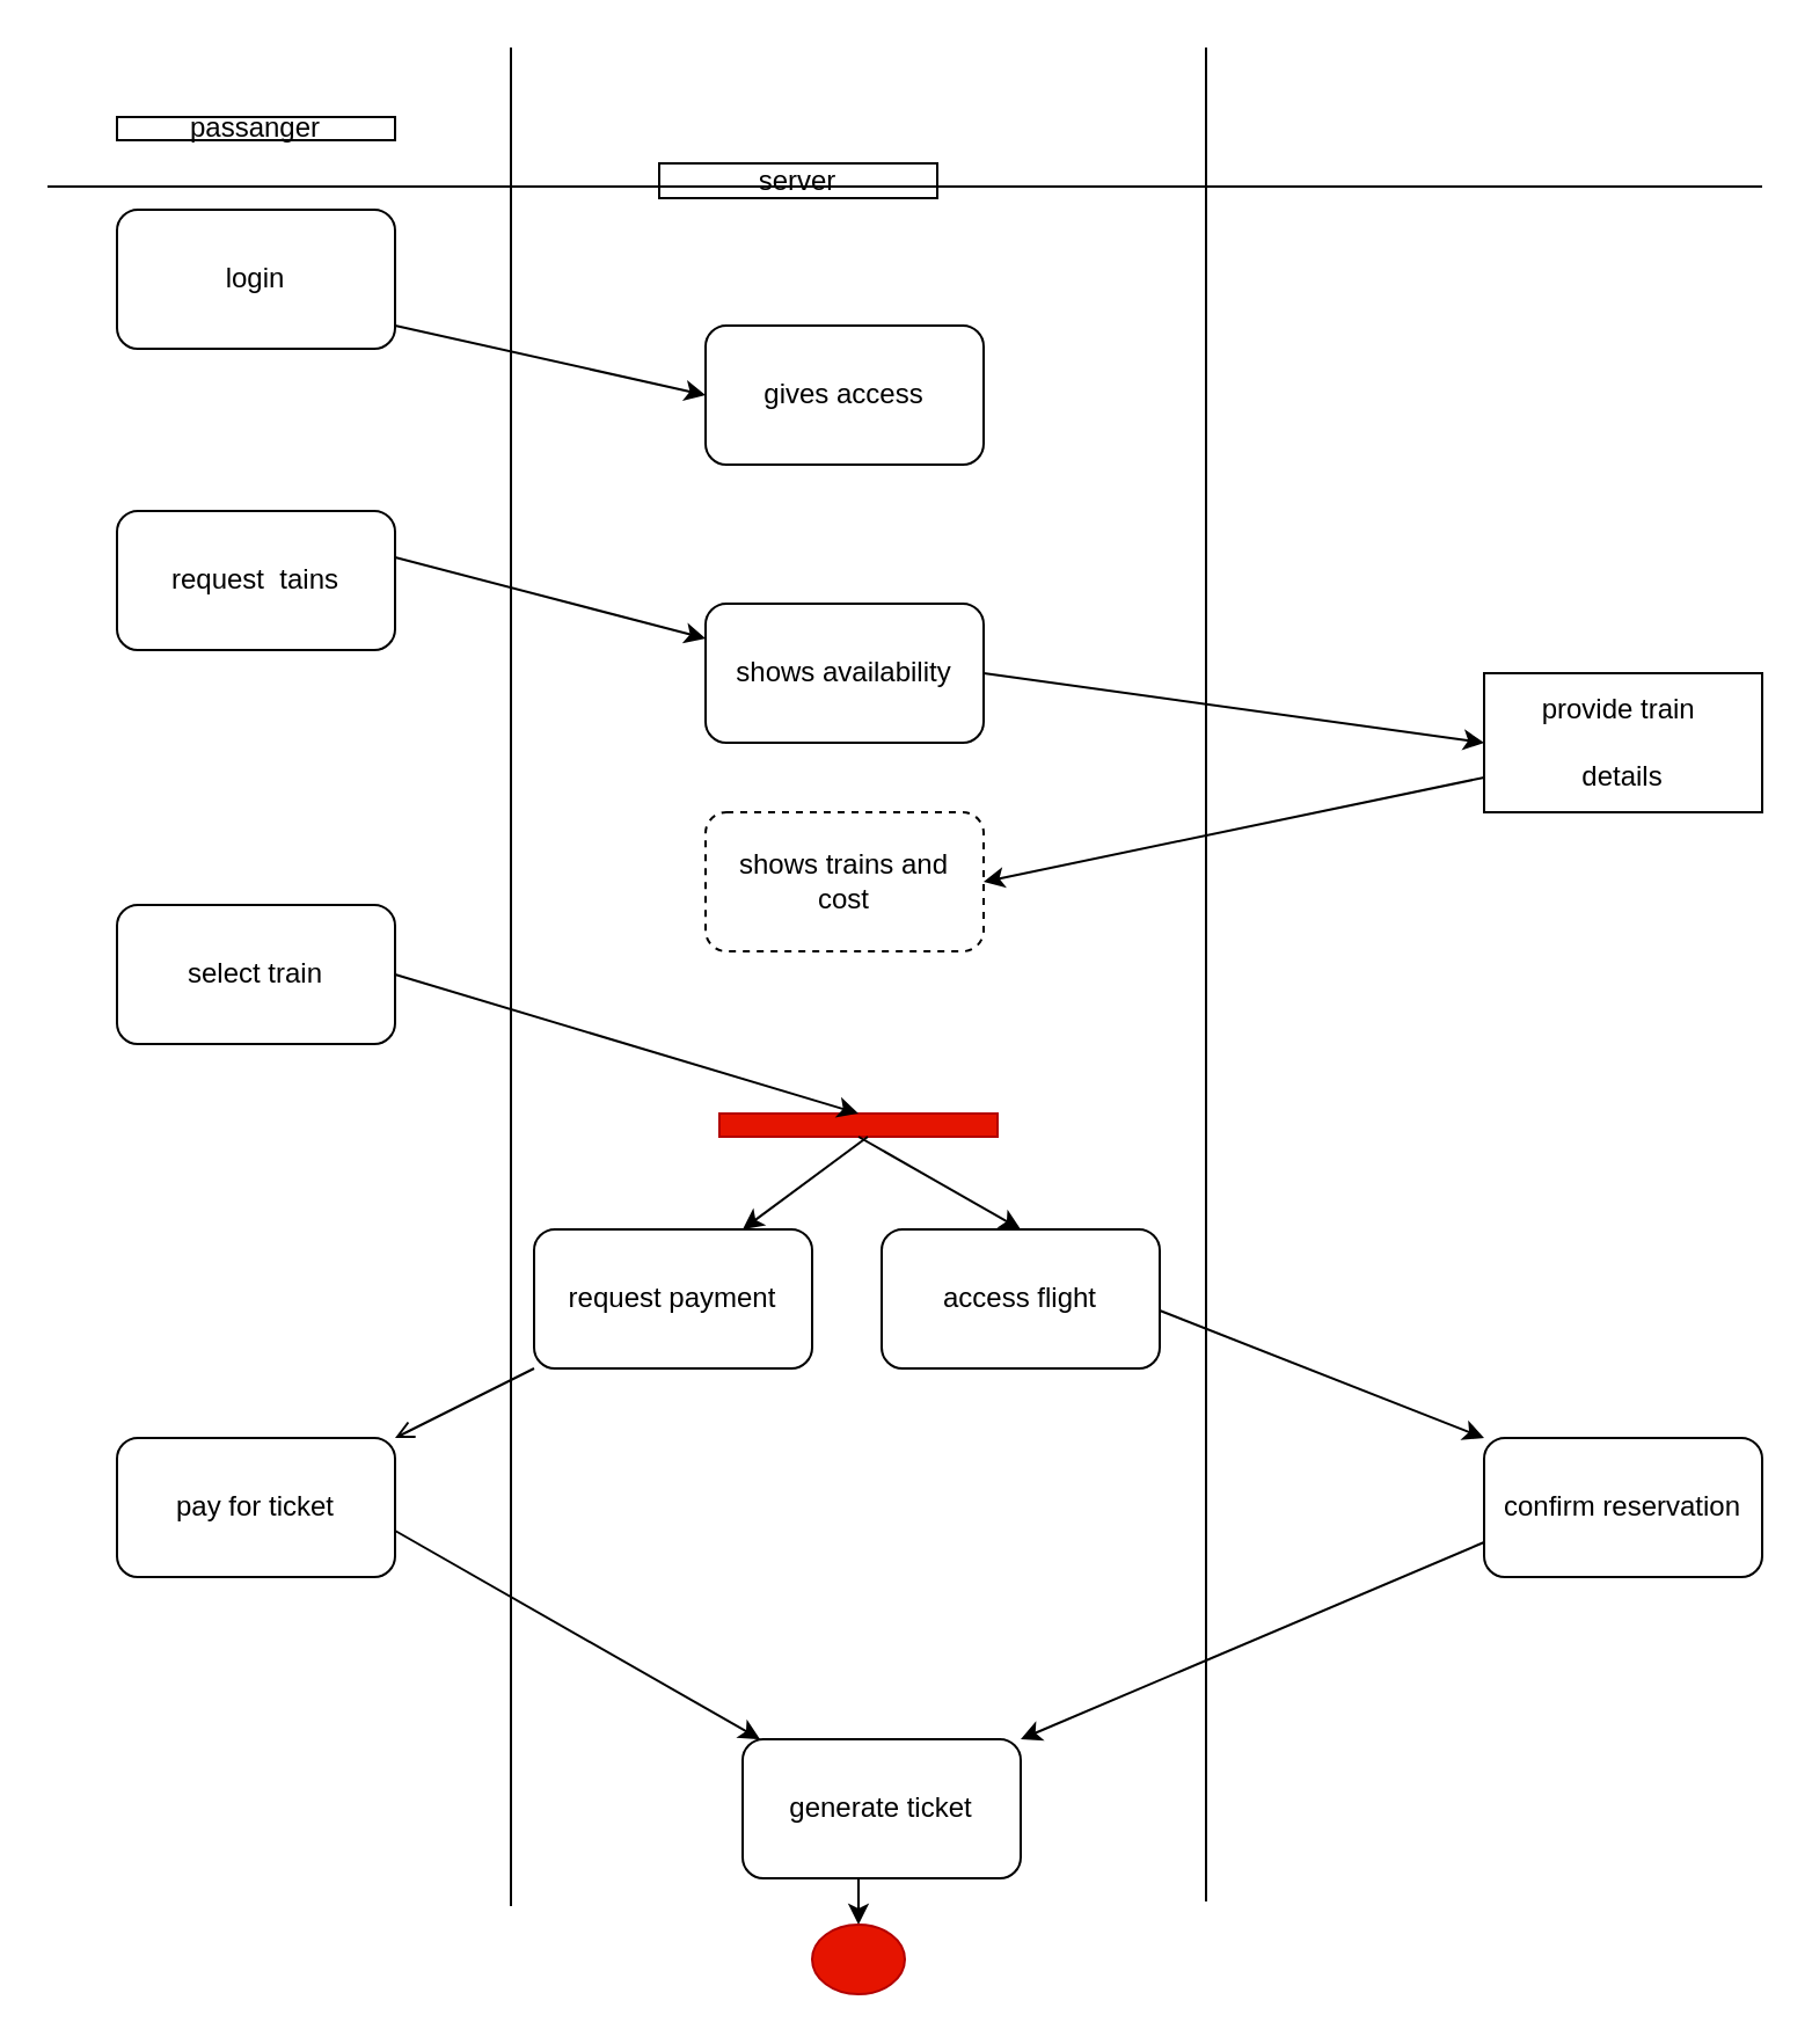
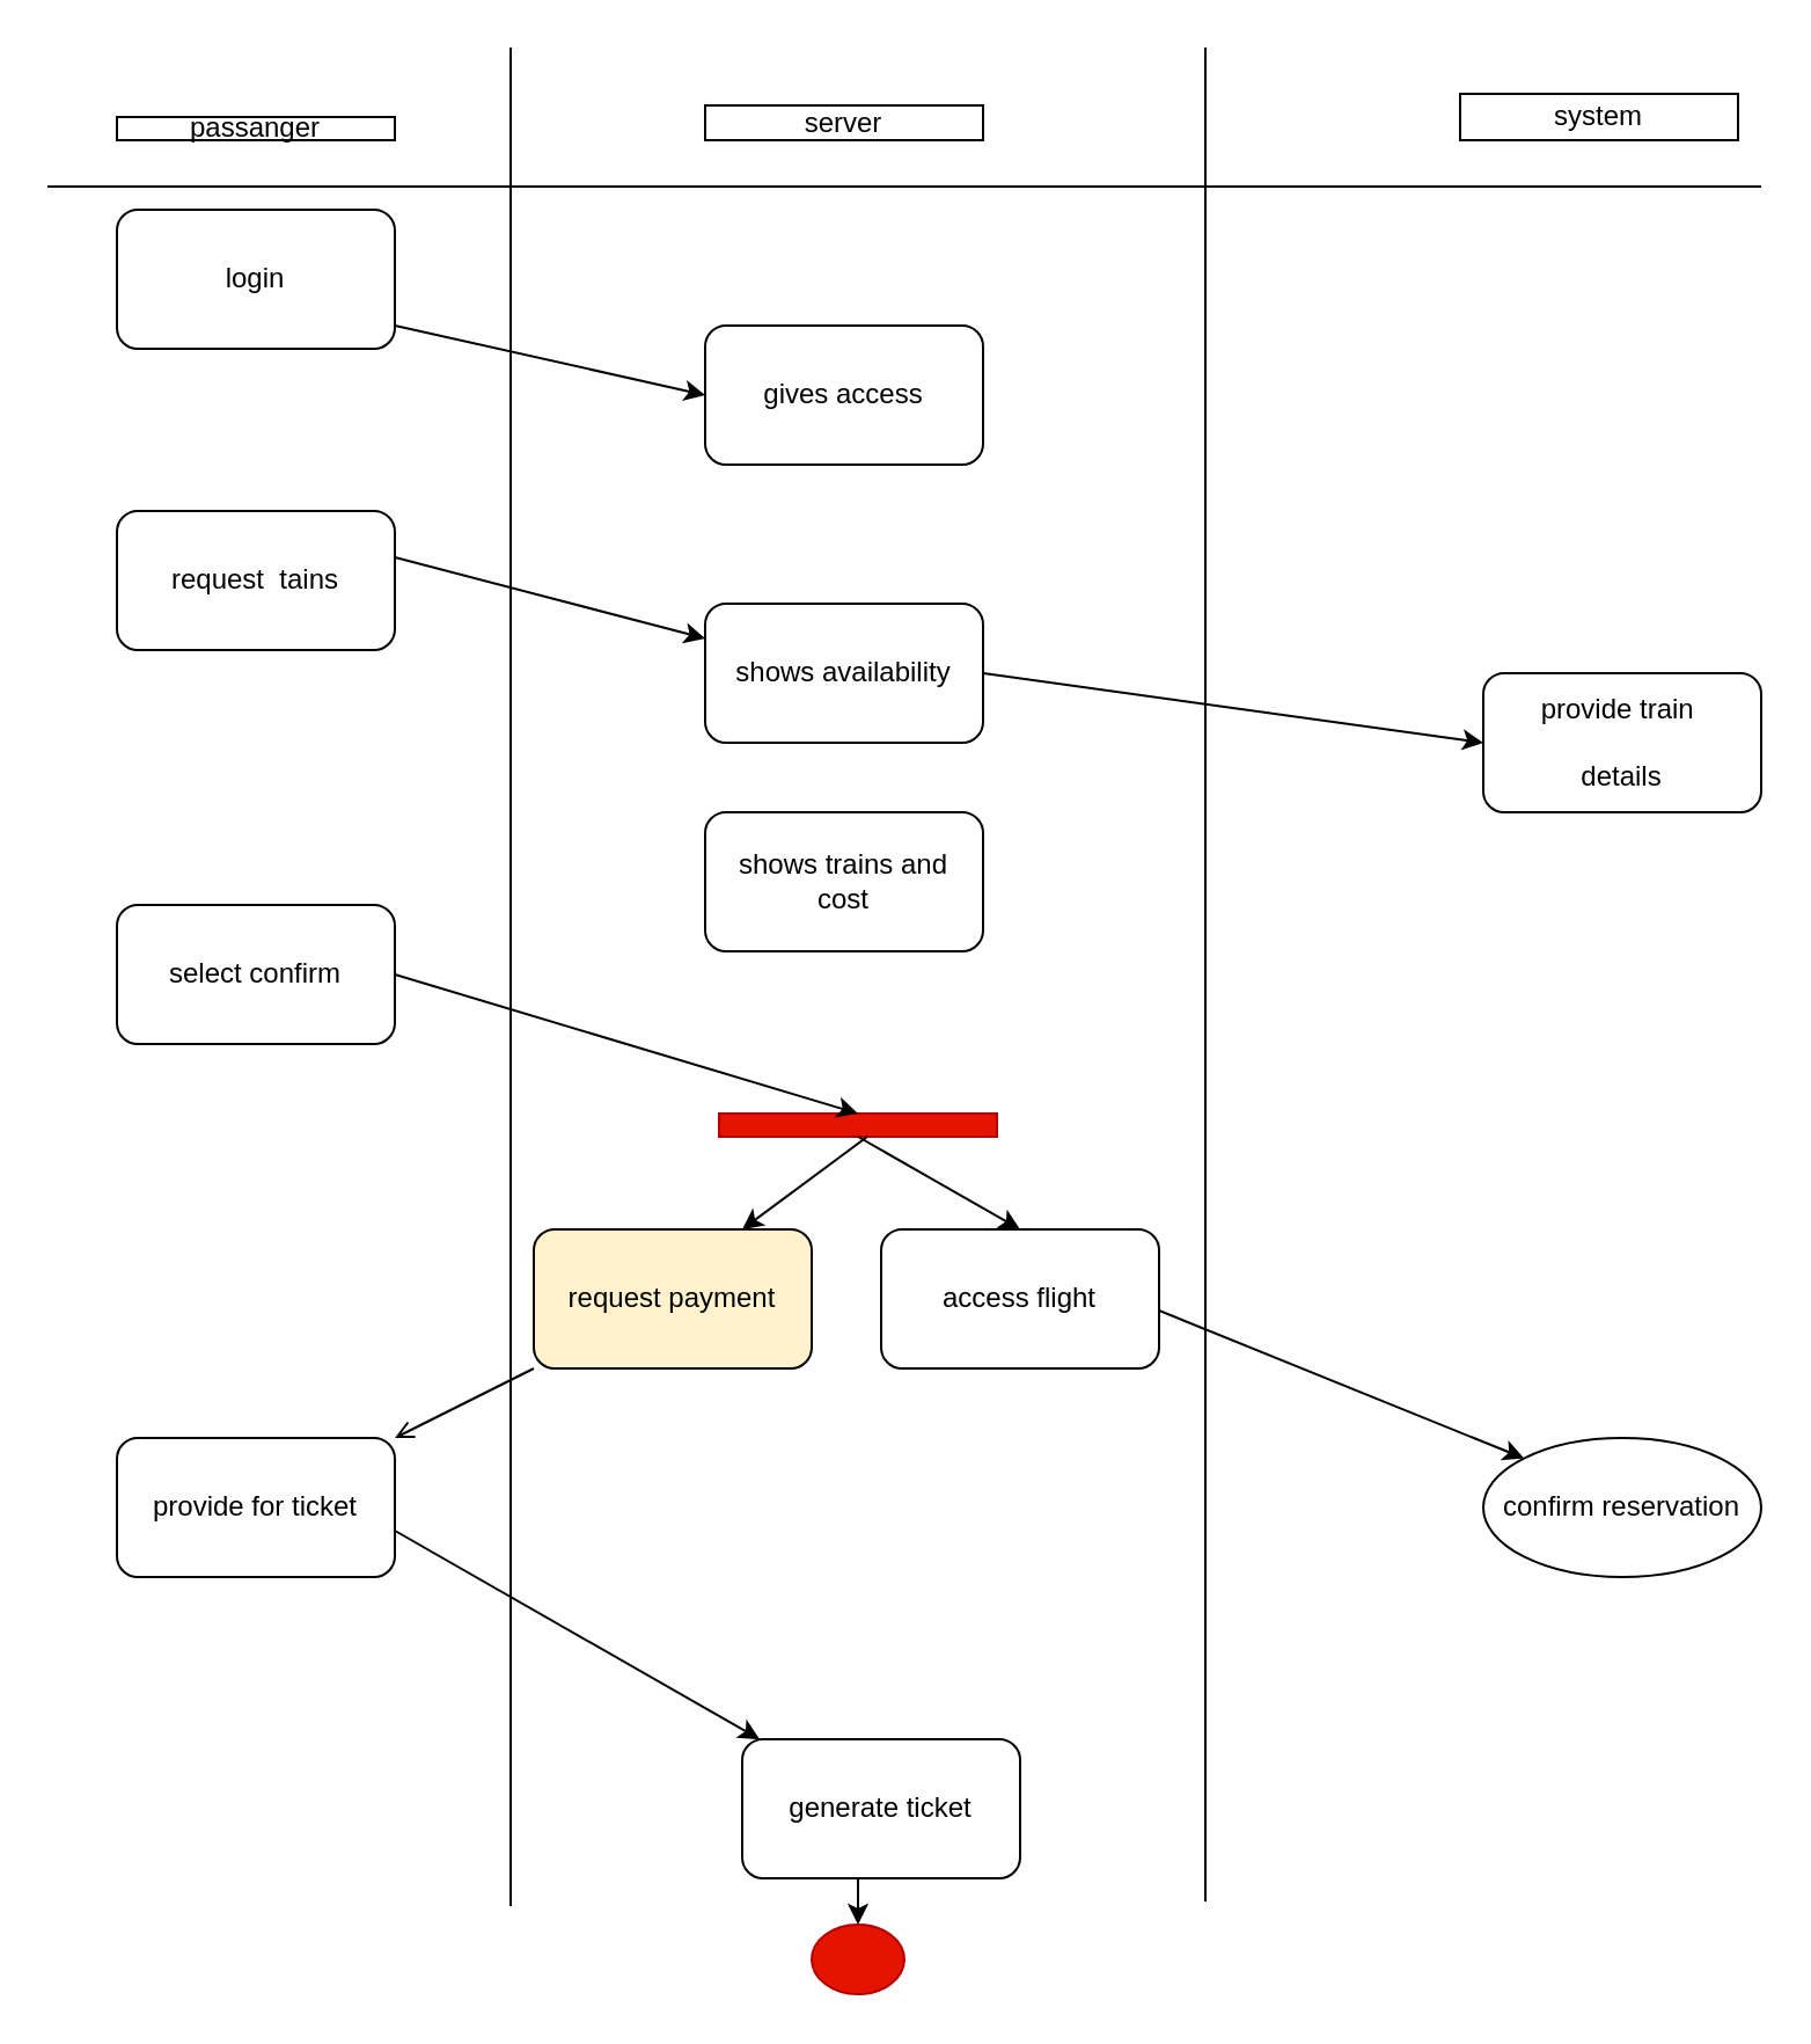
+ <mxCell id="6" value="system" style="rounded=0;whiteSpace=wrap;html=1;" vertex="1" parent="1"><mxGeometry x="630" y="40" width="120" height="20" as="geometry" /></mxCell>
- <mxCell id="5" value="server" style="rounded=0;whiteSpace=wrap;html=1;" vertex="1" parent="1"><mxGeometry x="284" y="70" width="120" height="15" as="geometry" /></mxCell>
+ <mxCell id="5" value="server" style="rounded=0;whiteSpace=wrap;html=1;" vertex="1" parent="1"><mxGeometry x="304" y="45" width="120" height="15" as="geometry" /></mxCell>
- <mxCell id="11" value="provide train&amp;nbsp;&lt;br&gt;&lt;br&gt;details" style="whiteSpace=wrap;html=1;rounded=0;" vertex="1" parent="1"><mxGeometry x="640" y="290" width="120" height="60" as="geometry" /></mxCell>
+ <mxCell id="11" value="provide train&amp;nbsp;&lt;br&gt;&lt;br&gt;details" style="rounded=1;whiteSpace=wrap;html=1;" vertex="1" parent="1"><mxGeometry x="640" y="290" width="120" height="60" as="geometry" /></mxCell>
- <mxCell id="16" value="" style="endArrow=classic;html=1;entryX=1;entryY=0.5;entryDx=0;entryDy=0;exitX=0;exitY=0.75;exitDx=0;exitDy=0;" edge="1" parent="1" source="11" target="12"><mxGeometry width="50" height="50" relative="1" as="geometry"><mxPoint x="530" y="360" as="sourcePoint" /><mxPoint x="664" y="390" as="targetPoint" /></mxGeometry></mxCell>
- <mxCell id="12" value="shows trains and&lt;br&gt;cost" style="rounded=1;whiteSpace=wrap;html=1;dashed=1;" vertex="1" parent="1"><mxGeometry x="304" y="350" width="120" height="60" as="geometry" /></mxCell>
+ <mxCell id="12" value="shows trains and&lt;br&gt;cost" style="rounded=1;whiteSpace=wrap;html=1;" vertex="1" parent="1"><mxGeometry x="304" y="350" width="120" height="60" as="geometry" /></mxCell>
- <mxCell id="18" value="select train" style="rounded=1;whiteSpace=wrap;html=1;" vertex="1" parent="1"><mxGeometry x="50" y="390" width="120" height="60" as="geometry" /></mxCell>
+ <mxCell id="18" value="select confirm" style="rounded=1;whiteSpace=wrap;html=1;" vertex="1" parent="1"><mxGeometry x="50" y="390" width="120" height="60" as="geometry" /></mxCell>
- <mxCell id="19" value="request payment" style="rounded=1;whiteSpace=wrap;html=1;" vertex="1" parent="1"><mxGeometry x="230" y="530" width="120" height="60" as="geometry" /></mxCell>
+ <mxCell id="19" value="request payment" style="rounded=1;whiteSpace=wrap;html=1;fillColor=#fff2cc;" vertex="1" parent="1"><mxGeometry x="230" y="530" width="120" height="60" as="geometry" /></mxCell>
- <mxCell id="25" value="pay for ticket" style="rounded=1;whiteSpace=wrap;html=1;" vertex="1" parent="1"><mxGeometry x="50" y="620" width="120" height="60" as="geometry" /></mxCell>
+ <mxCell id="25" value="provide for ticket" style="rounded=1;whiteSpace=wrap;html=1;" vertex="1" parent="1"><mxGeometry x="50" y="620" width="120" height="60" as="geometry" /></mxCell>
- <mxCell id="26" value="confirm reservation" style="rounded=1;whiteSpace=wrap;html=1;" vertex="1" parent="1"><mxGeometry x="640" y="620" width="120" height="60" as="geometry" /></mxCell>
+ <mxCell id="26" value="confirm reservation" style="ellipse;whiteSpace=wrap;html=1;" vertex="1" parent="1"><mxGeometry x="640" y="620" width="120" height="60" as="geometry" /></mxCell>
- <mxCell id="29" value="" style="endArrow=classic;html=1;entryX=1;entryY=0;entryDx=0;entryDy=0;exitX=0;exitY=0.75;exitDx=0;exitDy=0;" edge="1" parent="1" source="26" target="28"><mxGeometry width="50" height="50" relative="1" as="geometry"><mxPoint x="560" y="680" as="sourcePoint" /><mxPoint x="694" y="710" as="targetPoint" /></mxGeometry></mxCell>
